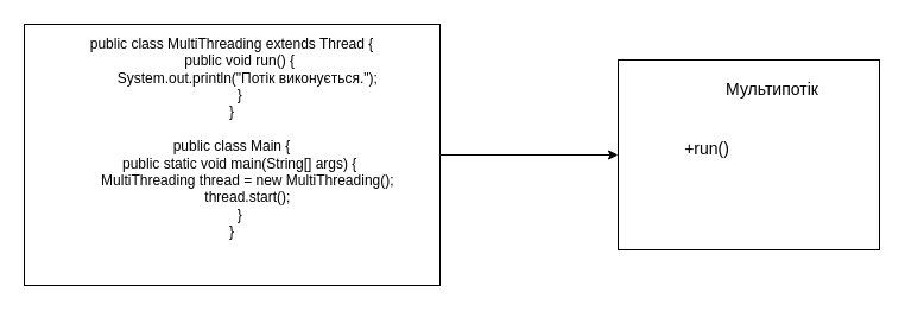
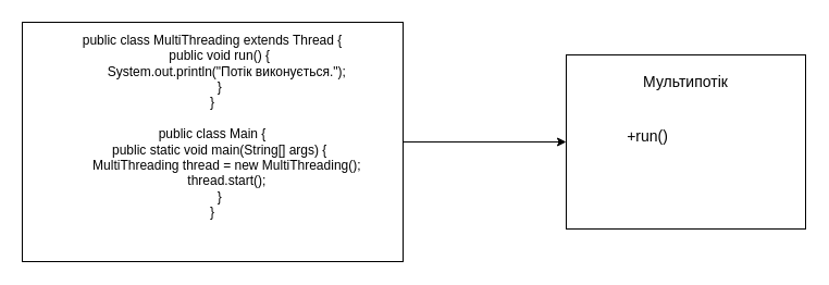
- <mxCell id="5" value="&lt;font style=&quot;font-size: 14px;&quot;&gt;Мультипотік&lt;/font&gt;" style="text;html=1;align=center;verticalAlign=middle;whiteSpace=wrap;rounded=0;" vertex="1" parent="1"><mxGeometry x="590" y="60" width="120" height="30" as="geometry" /></mxCell>
+ <mxCell id="5" value="&lt;font style=&quot;font-size: 14px;&quot;&gt;Мультипотік&lt;/font&gt;" style="text;html=1;align=center;verticalAlign=middle;whiteSpace=wrap;rounded=0;" vertex="1" parent="1"><mxGeometry x="570" y="60" width="120" height="30" as="geometry" /></mxCell>
